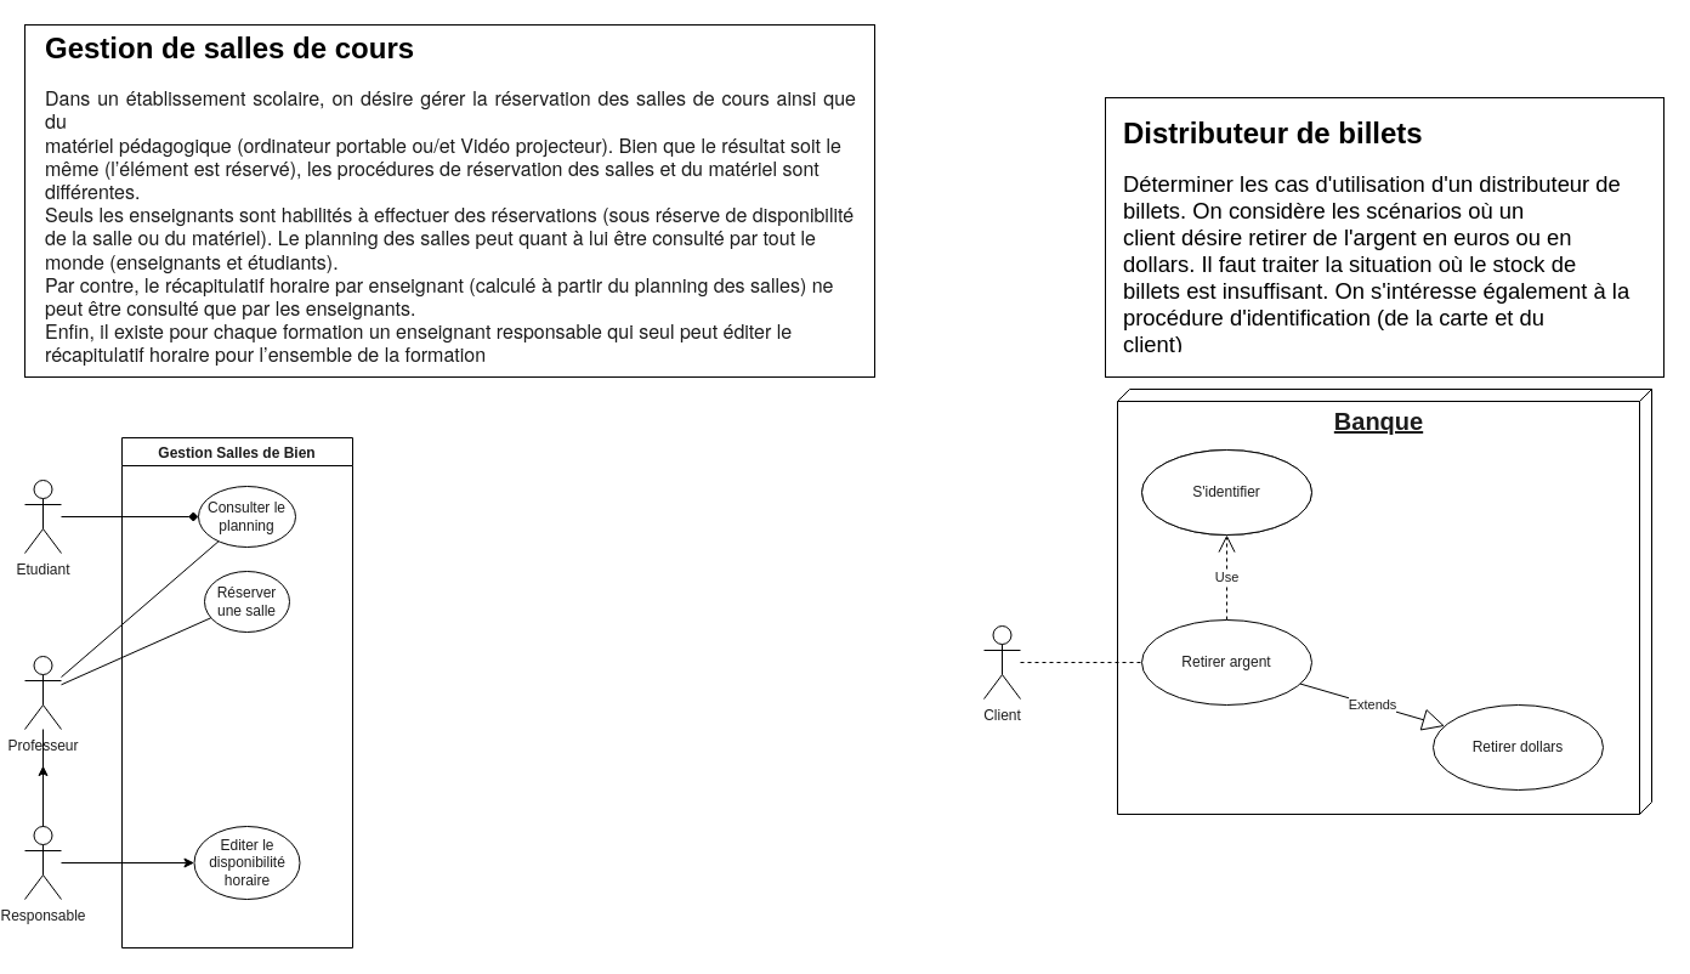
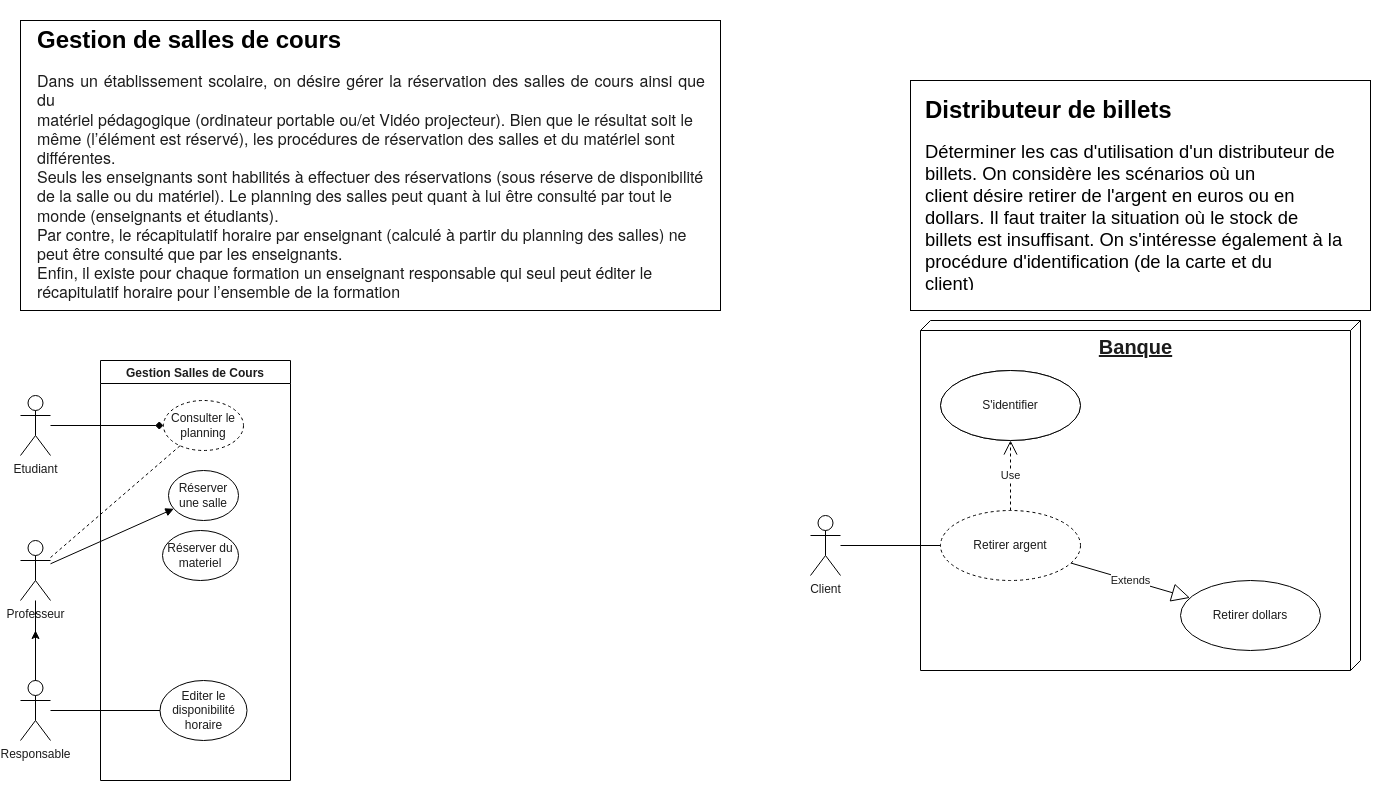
- <mxCell id="7" value="Gestion Salles de Bien" style="swimlane;labelBackgroundColor=none;fontColor=#1C1C1C;strokeColor=default;fillColor=default;" vertex="1" parent="1"><mxGeometry x="100" y="360" width="190" height="420" as="geometry"><mxRectangle x="250" y="440" width="170" height="23" as="alternateBounds" /></mxGeometry></mxCell>
+ <mxCell id="7" value="Gestion Salles de Cours" style="swimlane;labelBackgroundColor=none;fontColor=#1C1C1C;strokeColor=default;fillColor=default;" vertex="1" parent="1"><mxGeometry x="100" y="360" width="190" height="420" as="geometry"><mxRectangle x="250" y="440" width="170" height="23" as="alternateBounds" /></mxGeometry></mxCell>
- <mxCell id="11" value="Consulter le planning" style="ellipse;whiteSpace=wrap;html=1;labelBackgroundColor=none;fontColor=#1C1C1C;strokeColor=default;fillColor=default;" vertex="1" parent="7"><mxGeometry x="63" y="40" width="80" height="50" as="geometry" /></mxCell>
+ <mxCell id="11" value="Consulter le planning" style="ellipse;whiteSpace=wrap;html=1;labelBackgroundColor=none;fontColor=#1C1C1C;strokeColor=default;fillColor=default;dashed=1;" vertex="1" parent="7"><mxGeometry x="63" y="40" width="80" height="50" as="geometry" /></mxCell>
- <mxCell id="12" value="" style="endArrow=none;html=1;rounded=0;fontColor=#1C1C1C;" edge="1" parent="1" source="4" target="11"><mxGeometry width="50" height="50" relative="1" as="geometry"><mxPoint x="310" y="560" as="sourcePoint" /><mxPoint x="360" y="510" as="targetPoint" /></mxGeometry></mxCell>
+ <mxCell id="12" value="" style="endArrow=none;html=1;rounded=0;fontColor=#1C1C1C;dashed=1;" edge="1" parent="1" source="4" target="11"><mxGeometry width="50" height="50" relative="1" as="geometry"><mxPoint x="310" y="560" as="sourcePoint" /><mxPoint x="360" y="510" as="targetPoint" /></mxGeometry></mxCell>
- <mxCell id="13" value="" style="endArrow=none;html=1;rounded=0;fontColor=#1C1C1C;" edge="1" parent="1" source="4" target="8"><mxGeometry width="50" height="50" relative="1" as="geometry"><mxPoint x="310" y="560" as="sourcePoint" /><mxPoint x="360" y="510" as="targetPoint" /></mxGeometry></mxCell>
+ <mxCell id="13" value="" style="endArrow=block;html=1;rounded=0;fontColor=#1C1C1C;" edge="1" parent="1" source="4" target="8"><mxGeometry width="50" height="50" relative="1" as="geometry"><mxPoint x="310" y="560" as="sourcePoint" /><mxPoint x="360" y="510" as="targetPoint" /></mxGeometry></mxCell>
- <mxCell id="25" value="" style="endArrow=none;html=1;rounded=0;fontColor=#1C1C1C;dashed=1;" edge="1" parent="1" source="19" target="24"><mxGeometry width="50" height="50" relative="1" as="geometry"><mxPoint x="1070" y="610" as="sourcePoint" /><mxPoint x="1120" y="560" as="targetPoint" /></mxGeometry></mxCell>
+ <mxCell id="25" value="" style="endArrow=none;html=1;rounded=0;fontColor=#1C1C1C;" edge="1" parent="1" source="19" target="24"><mxGeometry width="50" height="50" relative="1" as="geometry"><mxPoint x="1070" y="610" as="sourcePoint" /><mxPoint x="1120" y="560" as="targetPoint" /></mxGeometry></mxCell>
- <mxCell id="24" value="Retirer argent" style="ellipse;whiteSpace=wrap;html=1;labelBackgroundColor=none;fontColor=#1C1C1C;strokeColor=default;fillColor=default;" vertex="1" parent="1"><mxGeometry x="940" y="510" width="140" height="70" as="geometry" /></mxCell>
+ <mxCell id="24" value="Retirer argent" style="ellipse;whiteSpace=wrap;html=1;labelBackgroundColor=none;fontColor=#1C1C1C;strokeColor=default;fillColor=default;dashed=1;" vertex="1" parent="1"><mxGeometry x="940" y="510" width="140" height="70" as="geometry" /></mxCell>
+ <mxCell id="9" value="Réserver du materiel" style="ellipse;whiteSpace=wrap;html=1;labelBackgroundColor=none;fontColor=#1C1C1C;strokeColor=default;fillColor=default;" vertex="1" parent="7"><mxGeometry x="62" y="170" width="76" height="50" as="geometry" /></mxCell>
- <mxCell id="15" value="" style="endArrow=classic;html=1;rounded=0;fontColor=#1C1C1C;" edge="1" parent="1" source="5" target="10"><mxGeometry width="50" height="50" relative="1" as="geometry"><mxPoint x="60" y="419.39" as="sourcePoint" /><mxPoint x="232.591" y="642.492" as="targetPoint" /></mxGeometry></mxCell>
+ <mxCell id="15" value="" style="endArrow=none;html=1;rounded=0;fontColor=#1C1C1C;" edge="1" parent="1" source="5" target="10"><mxGeometry width="50" height="50" relative="1" as="geometry"><mxPoint x="60" y="419.39" as="sourcePoint" /><mxPoint x="232.591" y="642.492" as="targetPoint" /></mxGeometry></mxCell>
